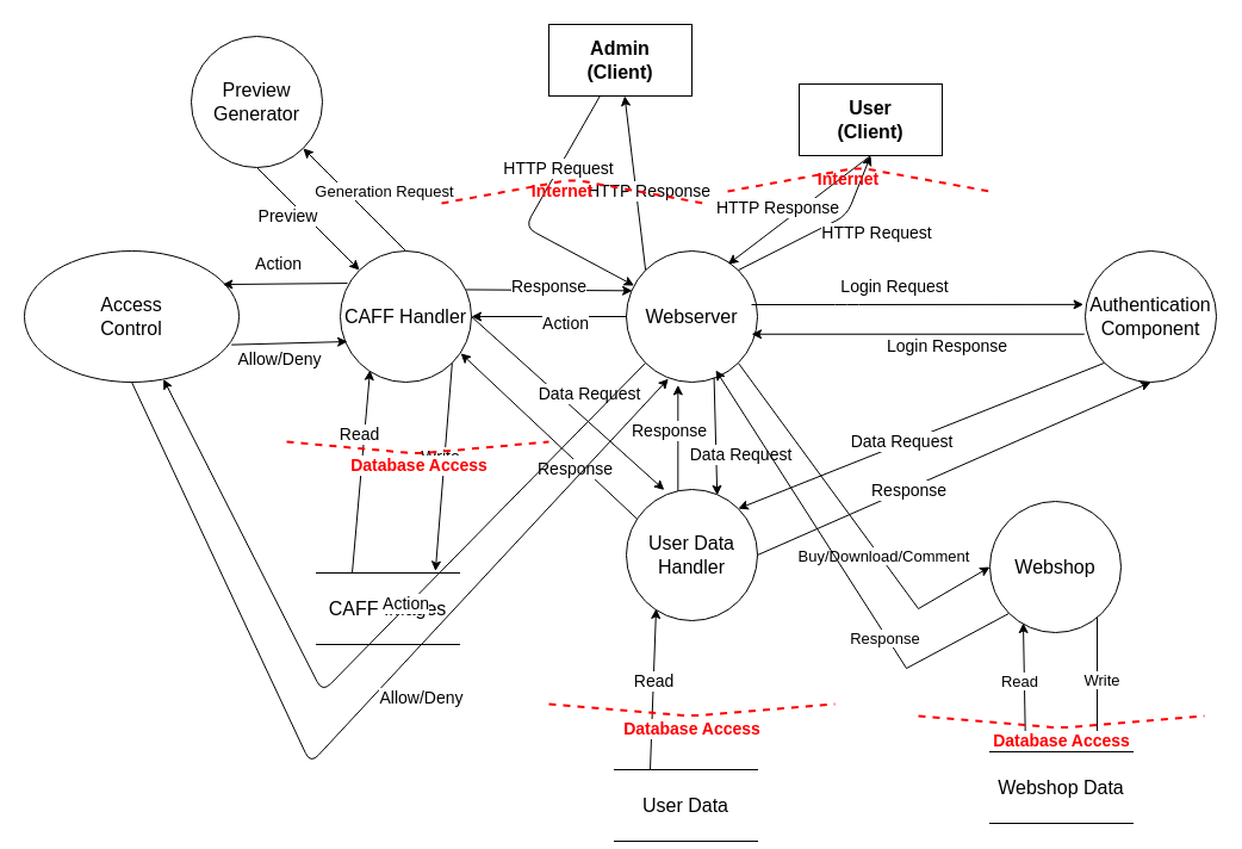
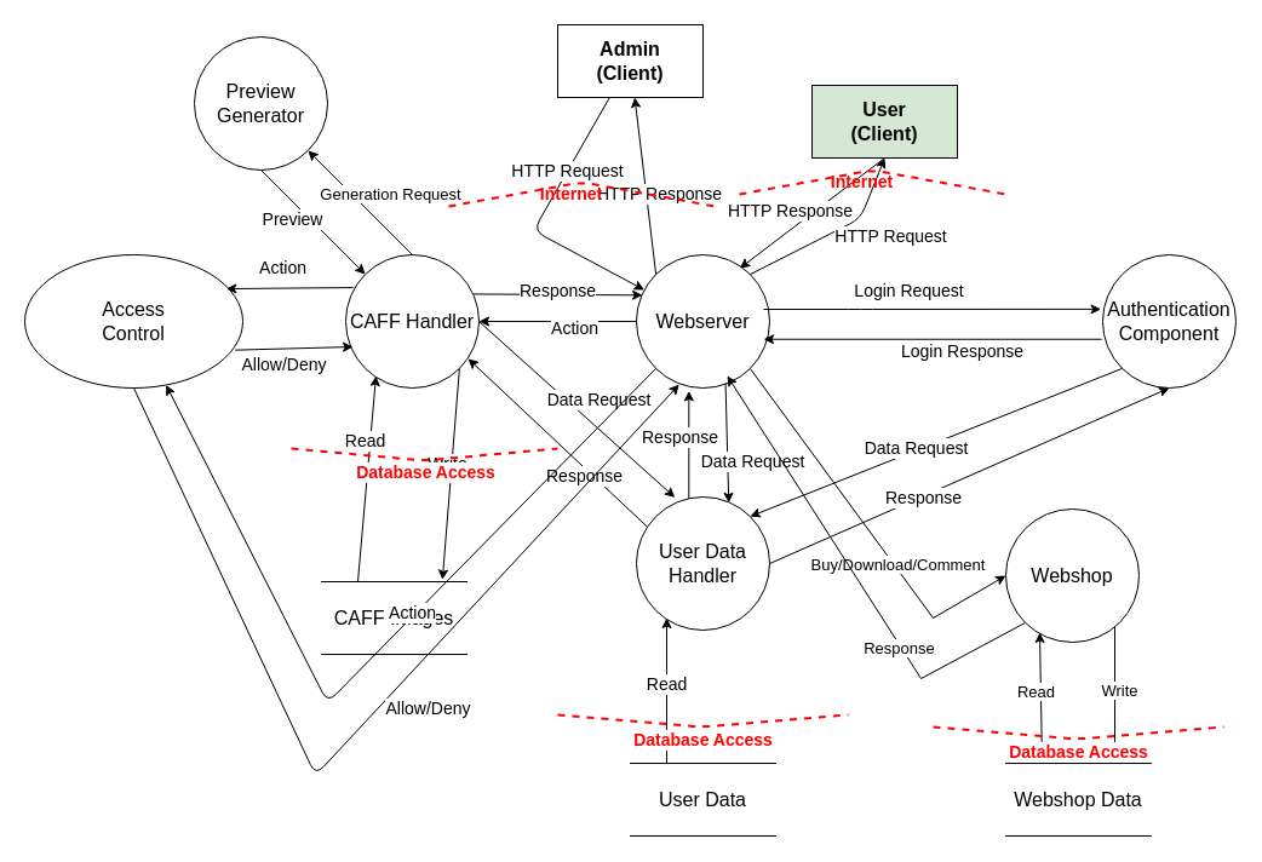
- <mxCell id="2" value="User&lt;br&gt;(Client)" style="rounded=0;whiteSpace=wrap;html=1;fontSize=16;fontStyle=1" parent="1" vertex="1"><mxGeometry x="670" y="70" width="120" height="60" as="geometry" /></mxCell>
+ <mxCell id="2" value="User&lt;br&gt;(Client)" style="rounded=0;whiteSpace=wrap;html=1;fontSize=16;fontStyle=1;fillColor=#d5e8d4;" parent="1" vertex="1"><mxGeometry x="670" y="70" width="120" height="60" as="geometry" /></mxCell>
- <mxCell id="10" value="User Data" style="shape=partialRectangle;whiteSpace=wrap;html=1;left=0;right=0;fillColor=none;fontSize=16;" parent="1" vertex="1"><mxGeometry x="515" y="645" width="120" height="60" as="geometry" /></mxCell>
+ <mxCell id="10" value="User Data" style="shape=partialRectangle;whiteSpace=wrap;html=1;left=0;right=0;fillColor=none;fontSize=16;" parent="1" vertex="1"><mxGeometry x="520" y="630" width="120" height="60" as="geometry" /></mxCell>
